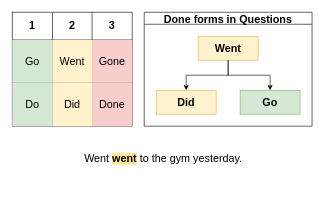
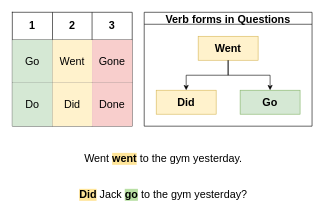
- <mxCell id="4" value="Done forms in Questions" style="swimlane;startSize=20;horizontal=1;childLayout=treeLayout;horizontalTree=0;resizable=0;containerType=tree;fontSize=18;" vertex="1" parent="1"><mxGeometry x="240" y="20" width="280" height="190" as="geometry" /></mxCell>
+ <mxCell id="4" value="Verb forms in Questions" style="swimlane;startSize=20;horizontal=1;childLayout=treeLayout;horizontalTree=0;resizable=0;containerType=tree;fontSize=18;" vertex="1" parent="1"><mxGeometry x="240" y="20" width="280" height="190" as="geometry" /></mxCell>
+ <mxCell id="3" value="&lt;span style=&quot;background-color: rgb(255, 229, 153);&quot;&gt;Did&lt;/span&gt; &lt;span style=&quot;font-weight: normal;&quot;&gt;Jack &lt;/span&gt;&lt;span style=&quot;background-color: rgb(185, 224, 165);&quot;&gt;go&lt;/span&gt; &lt;span style=&quot;font-weight: normal;&quot;&gt;to the gym yesterday?&lt;/span&gt;" style="text;html=1;strokeColor=none;fillColor=none;align=center;verticalAlign=middle;whiteSpace=wrap;rounded=0;fontStyle=1;fontSize=18;" vertex="1" parent="1"><mxGeometry x="107" y="310" width="330" height="30" as="geometry" /></mxCell>
